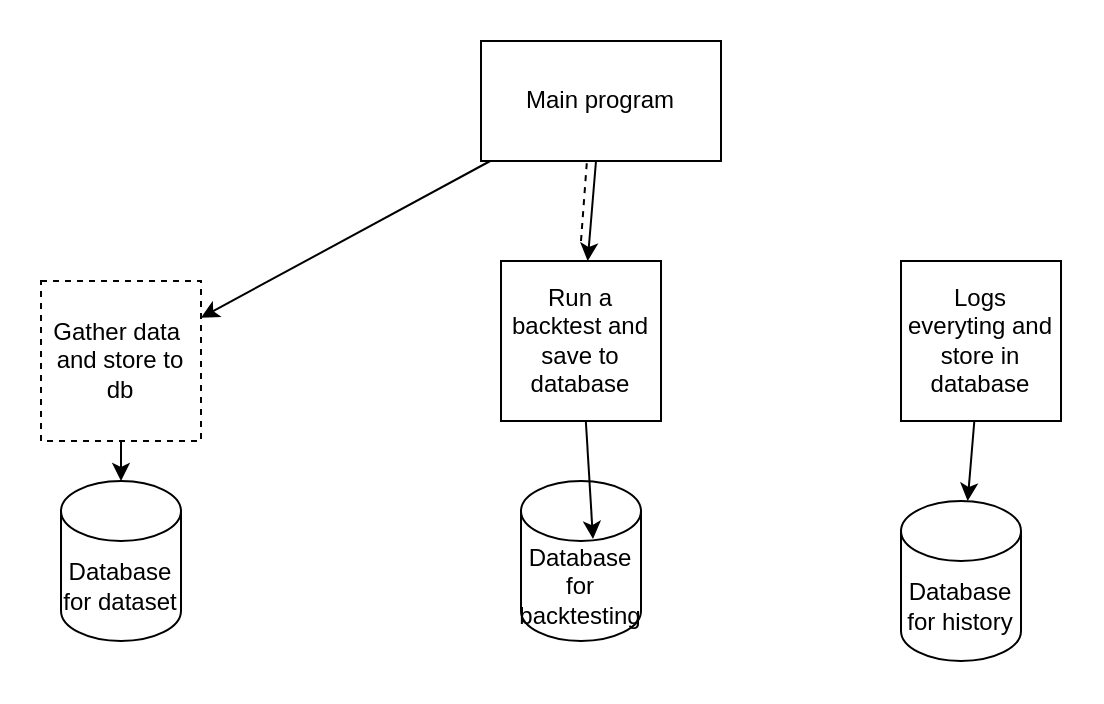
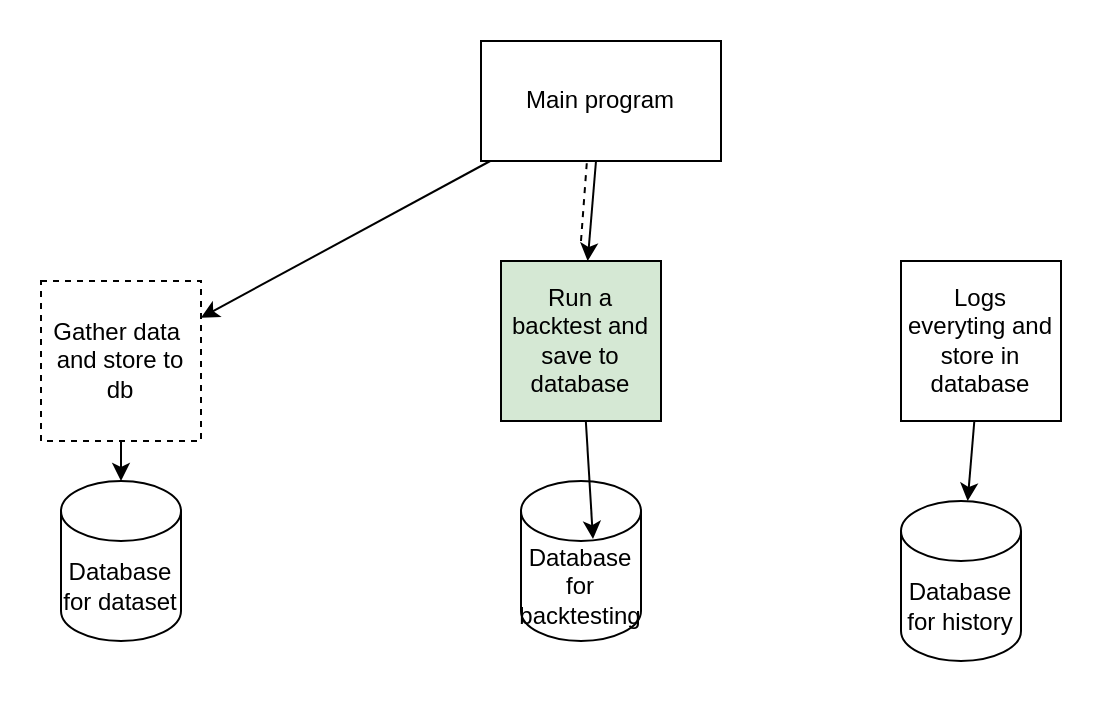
- <mxCell id="11" value="Run a backtest and save to database" style="whiteSpace=wrap;html=1;aspect=fixed;" vertex="1" parent="1"><mxGeometry x="250" y="130" width="80" height="80" as="geometry" /></mxCell>
+ <mxCell id="11" value="Run a backtest and save to database" style="whiteSpace=wrap;html=1;aspect=fixed;fillColor=#d5e8d4;" vertex="1" parent="1"><mxGeometry x="250" y="130" width="80" height="80" as="geometry" /></mxCell>
